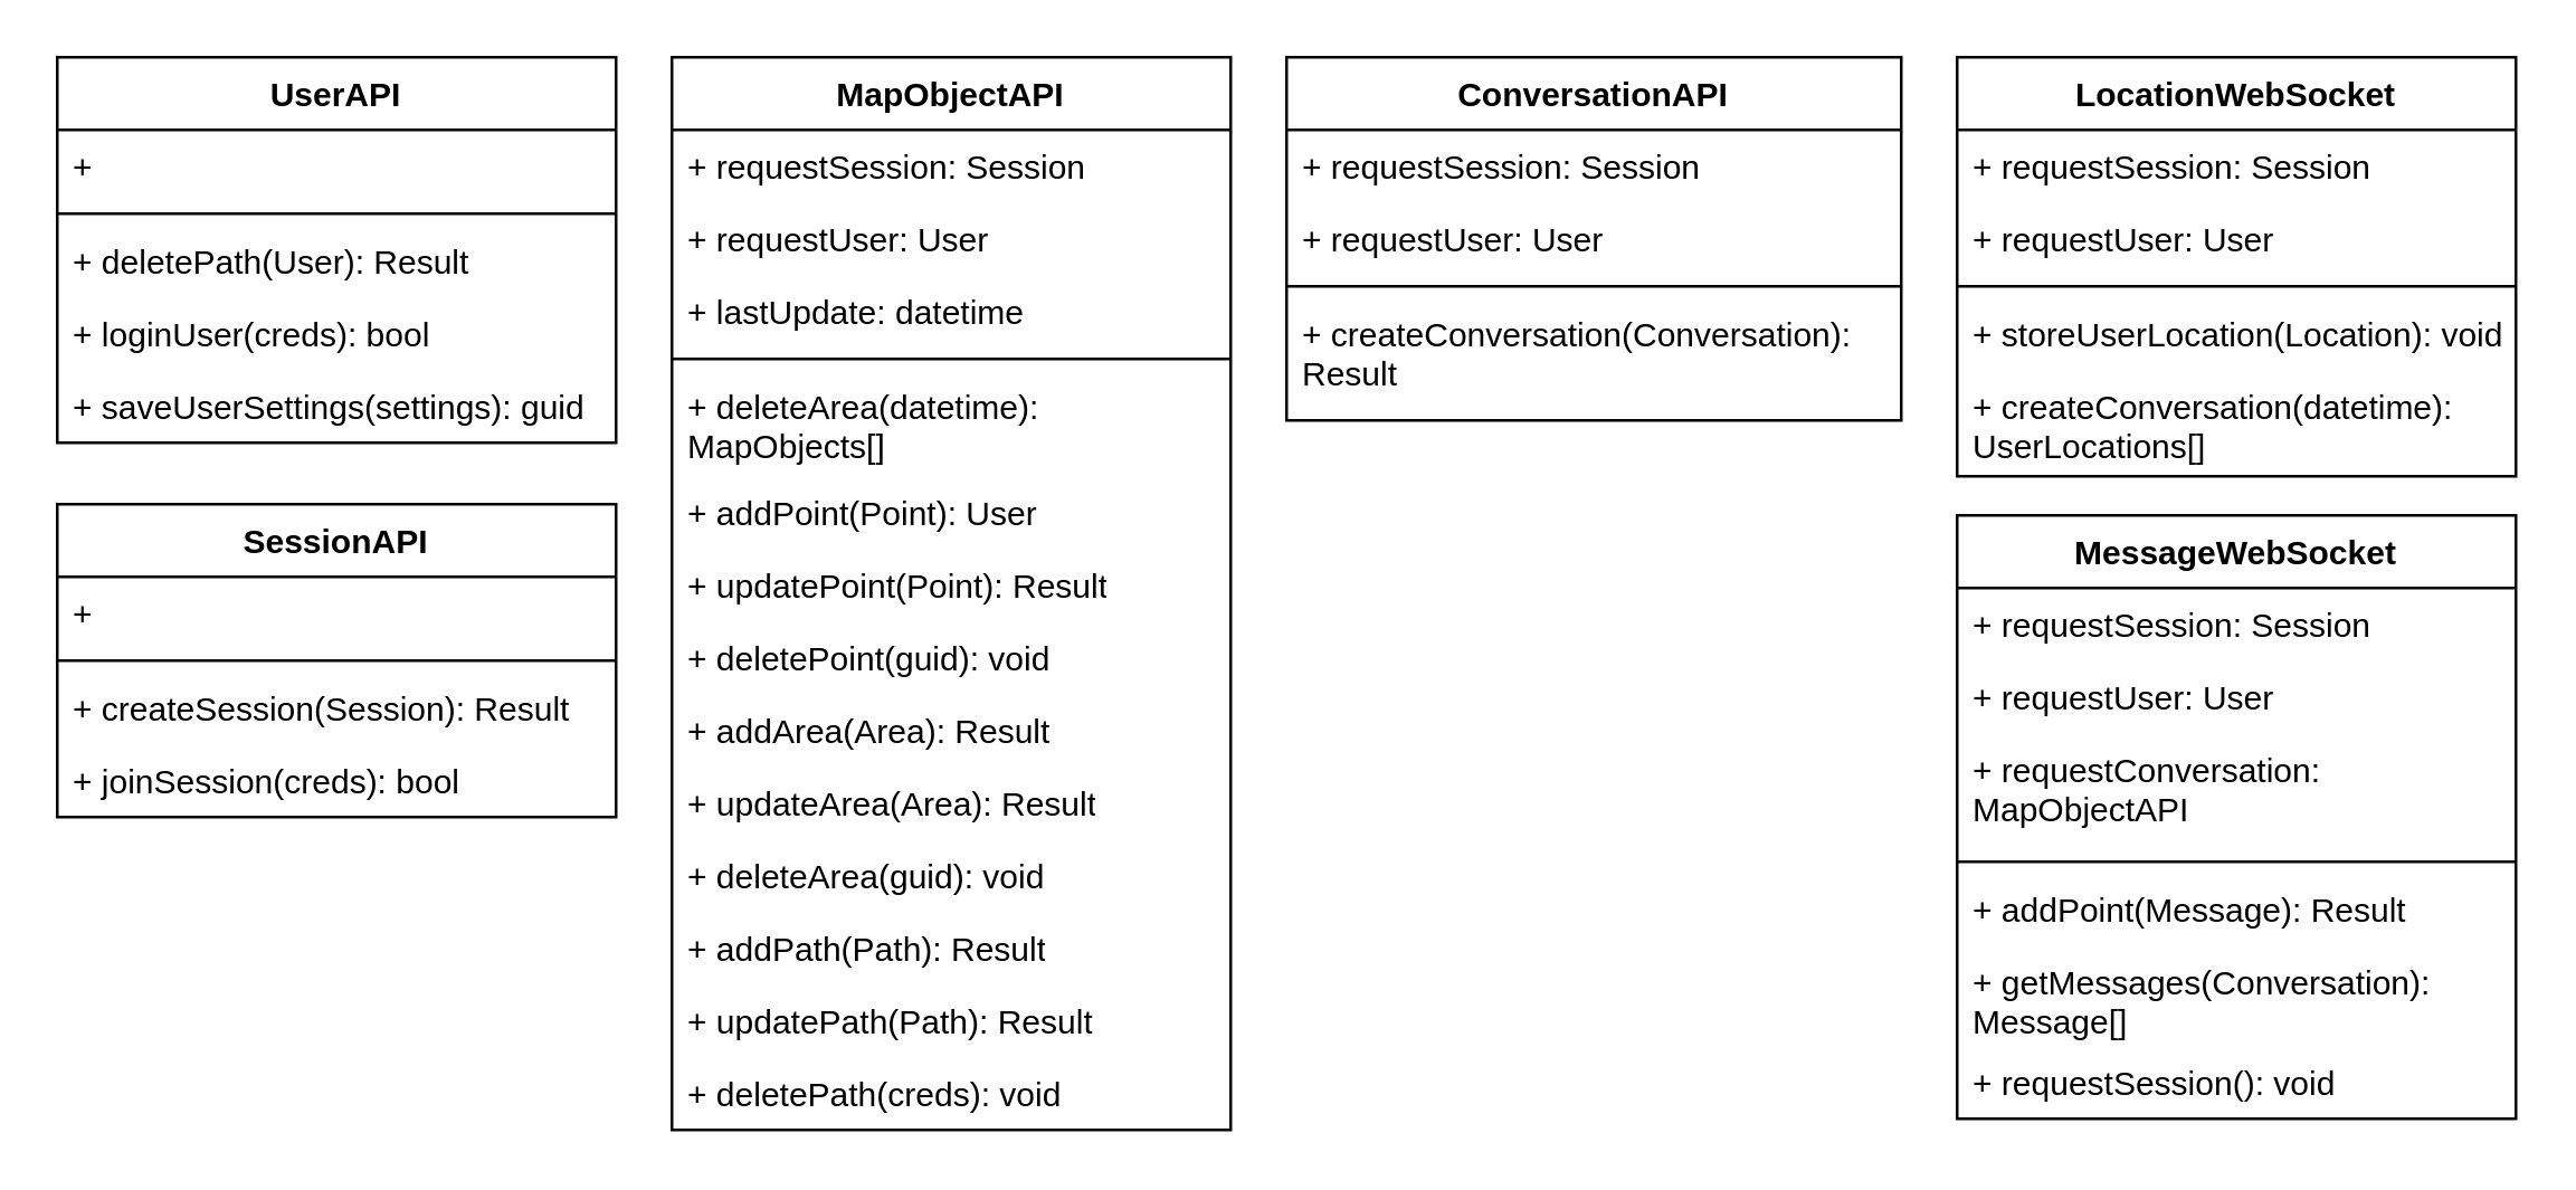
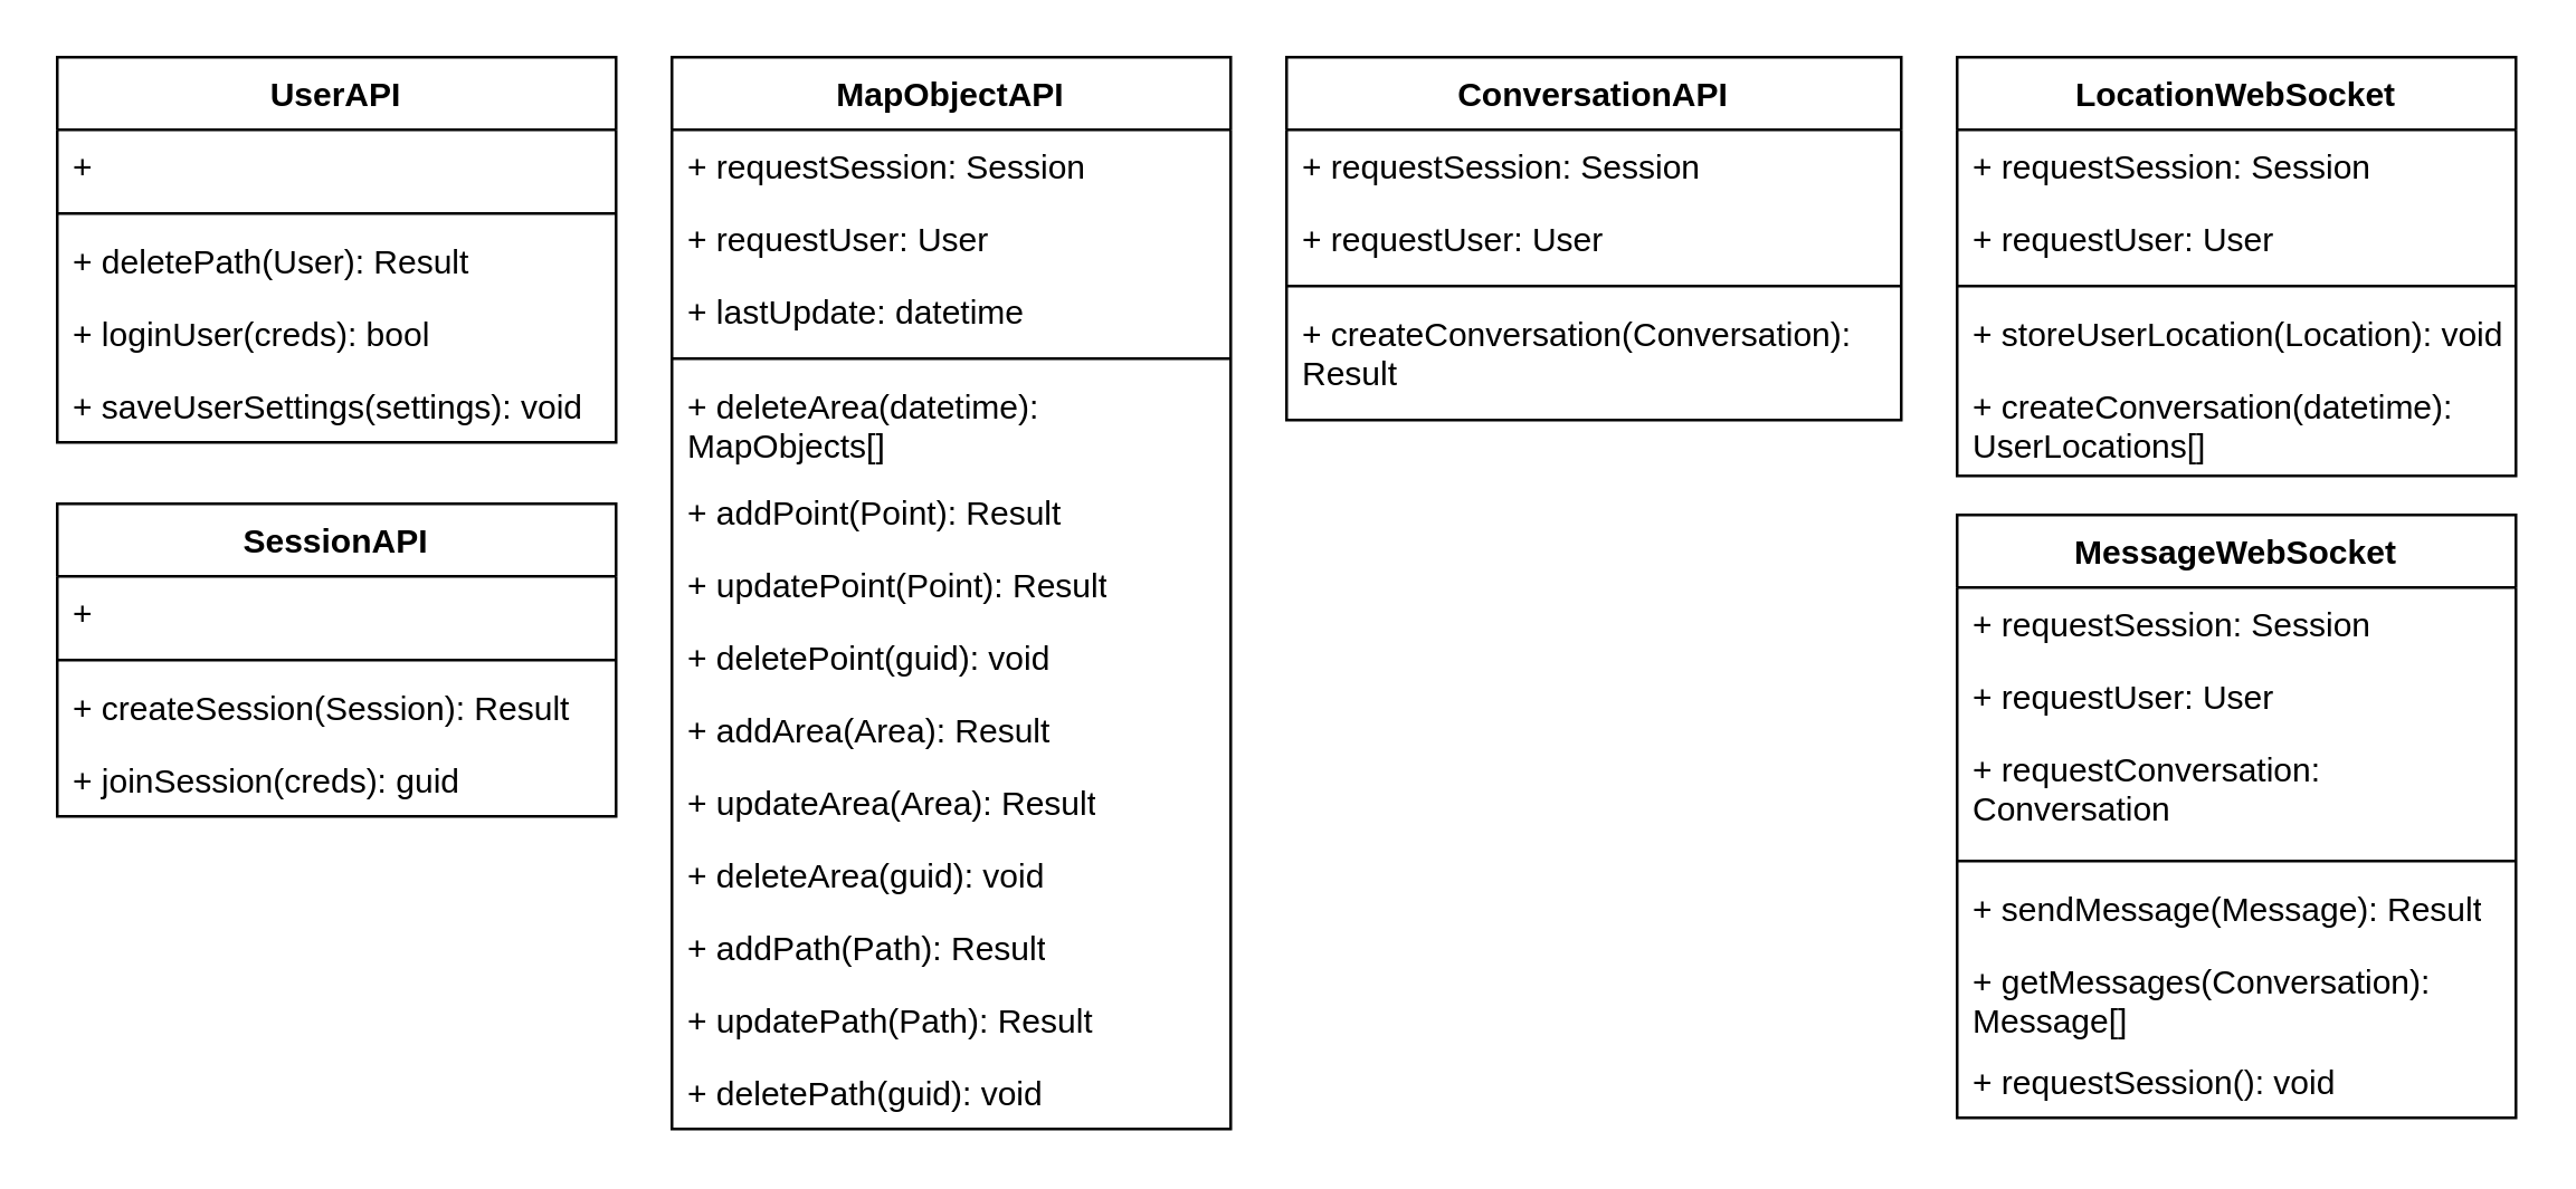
- <mxCell id="12" value="+ saveUserSettings(settings): guid" style="text;strokeColor=none;fillColor=none;align=left;verticalAlign=top;spacingLeft=4;spacingRight=4;overflow=hidden;rotatable=0;points=[[0,0.5],[1,0.5]];portConstraint=eastwest;whiteSpace=wrap;html=1;" vertex="1" parent="7"><mxGeometry y="112" width="200" height="26" as="geometry" /></mxCell>
+ <mxCell id="12" value="+ saveUserSettings(settings): void" style="text;strokeColor=none;fillColor=none;align=left;verticalAlign=top;spacingLeft=4;spacingRight=4;overflow=hidden;rotatable=0;points=[[0,0.5],[1,0.5]];portConstraint=eastwest;whiteSpace=wrap;html=1;" vertex="1" parent="7"><mxGeometry y="112" width="200" height="26" as="geometry" /></mxCell>
- <mxCell id="25" value="+ addPoint(Point): User" style="text;strokeColor=none;fillColor=none;align=left;verticalAlign=top;spacingLeft=4;spacingRight=4;overflow=hidden;rotatable=0;points=[[0,0.5],[1,0.5]];portConstraint=eastwest;whiteSpace=wrap;html=1;" vertex="1" parent="19"><mxGeometry y="150" width="200" height="26" as="geometry" /></mxCell>
+ <mxCell id="25" value="+ addPoint(Point): Result" style="text;strokeColor=none;fillColor=none;align=left;verticalAlign=top;spacingLeft=4;spacingRight=4;overflow=hidden;rotatable=0;points=[[0,0.5],[1,0.5]];portConstraint=eastwest;whiteSpace=wrap;html=1;" vertex="1" parent="19"><mxGeometry y="150" width="200" height="26" as="geometry" /></mxCell>
- <mxCell id="6" value="+ joinSession(creds): bool" style="text;strokeColor=none;fillColor=none;align=left;verticalAlign=top;spacingLeft=4;spacingRight=4;overflow=hidden;rotatable=0;points=[[0,0.5],[1,0.5]];portConstraint=eastwest;whiteSpace=wrap;html=1;" vertex="1" parent="2"><mxGeometry y="86" width="200" height="26" as="geometry" /></mxCell>
+ <mxCell id="6" value="+ joinSession(creds): guid" style="text;strokeColor=none;fillColor=none;align=left;verticalAlign=top;spacingLeft=4;spacingRight=4;overflow=hidden;rotatable=0;points=[[0,0.5],[1,0.5]];portConstraint=eastwest;whiteSpace=wrap;html=1;" vertex="1" parent="2"><mxGeometry y="86" width="200" height="26" as="geometry" /></mxCell>
- <mxCell id="42" value="+ requestConversation: MapObjectAPI" style="text;strokeColor=none;fillColor=none;align=left;verticalAlign=top;spacingLeft=4;spacingRight=4;overflow=hidden;rotatable=0;points=[[0,0.5],[1,0.5]];portConstraint=eastwest;whiteSpace=wrap;html=1;" vertex="1" parent="39"><mxGeometry y="78" width="200" height="42" as="geometry" /></mxCell>
+ <mxCell id="42" value="+ requestConversation: Conversation" style="text;strokeColor=none;fillColor=none;align=left;verticalAlign=top;spacingLeft=4;spacingRight=4;overflow=hidden;rotatable=0;points=[[0,0.5],[1,0.5]];portConstraint=eastwest;whiteSpace=wrap;html=1;" vertex="1" parent="39"><mxGeometry y="78" width="200" height="42" as="geometry" /></mxCell>
- <mxCell id="44" value="+ addPoint(Message): Result" style="text;strokeColor=none;fillColor=none;align=left;verticalAlign=top;spacingLeft=4;spacingRight=4;overflow=hidden;rotatable=0;points=[[0,0.5],[1,0.5]];portConstraint=eastwest;whiteSpace=wrap;html=1;" vertex="1" parent="39"><mxGeometry y="128" width="200" height="26" as="geometry" /></mxCell>
+ <mxCell id="44" value="+ sendMessage(Message): Result" style="text;strokeColor=none;fillColor=none;align=left;verticalAlign=top;spacingLeft=4;spacingRight=4;overflow=hidden;rotatable=0;points=[[0,0.5],[1,0.5]];portConstraint=eastwest;whiteSpace=wrap;html=1;" vertex="1" parent="39"><mxGeometry y="128" width="200" height="26" as="geometry" /></mxCell>
- <mxCell id="33" value="+ deletePath(creds): void" style="text;strokeColor=none;fillColor=none;align=left;verticalAlign=top;spacingLeft=4;spacingRight=4;overflow=hidden;rotatable=0;points=[[0,0.5],[1,0.5]];portConstraint=eastwest;whiteSpace=wrap;html=1;" vertex="1" parent="19"><mxGeometry y="358" width="200" height="26" as="geometry" /></mxCell>
+ <mxCell id="33" value="+ deletePath(guid): void" style="text;strokeColor=none;fillColor=none;align=left;verticalAlign=top;spacingLeft=4;spacingRight=4;overflow=hidden;rotatable=0;points=[[0,0.5],[1,0.5]];portConstraint=eastwest;whiteSpace=wrap;html=1;" vertex="1" parent="19"><mxGeometry y="358" width="200" height="26" as="geometry" /></mxCell>
